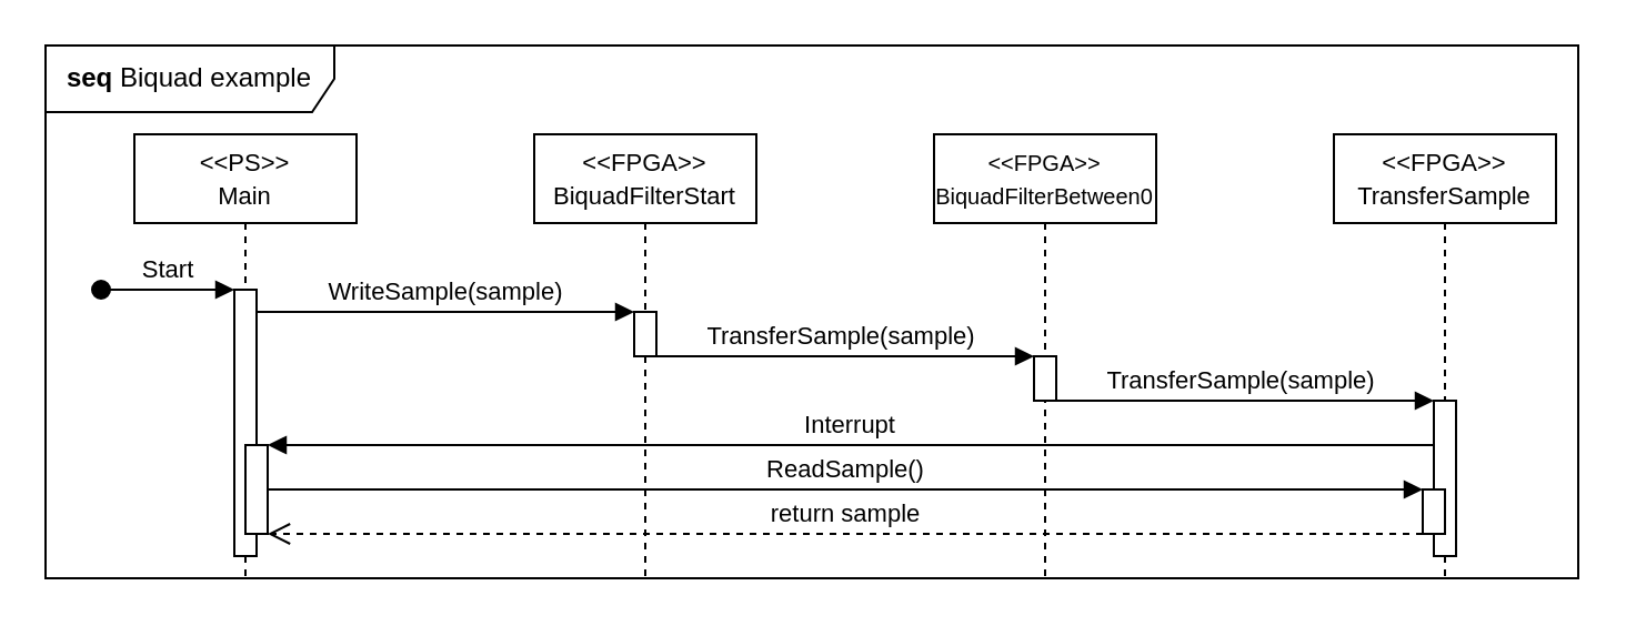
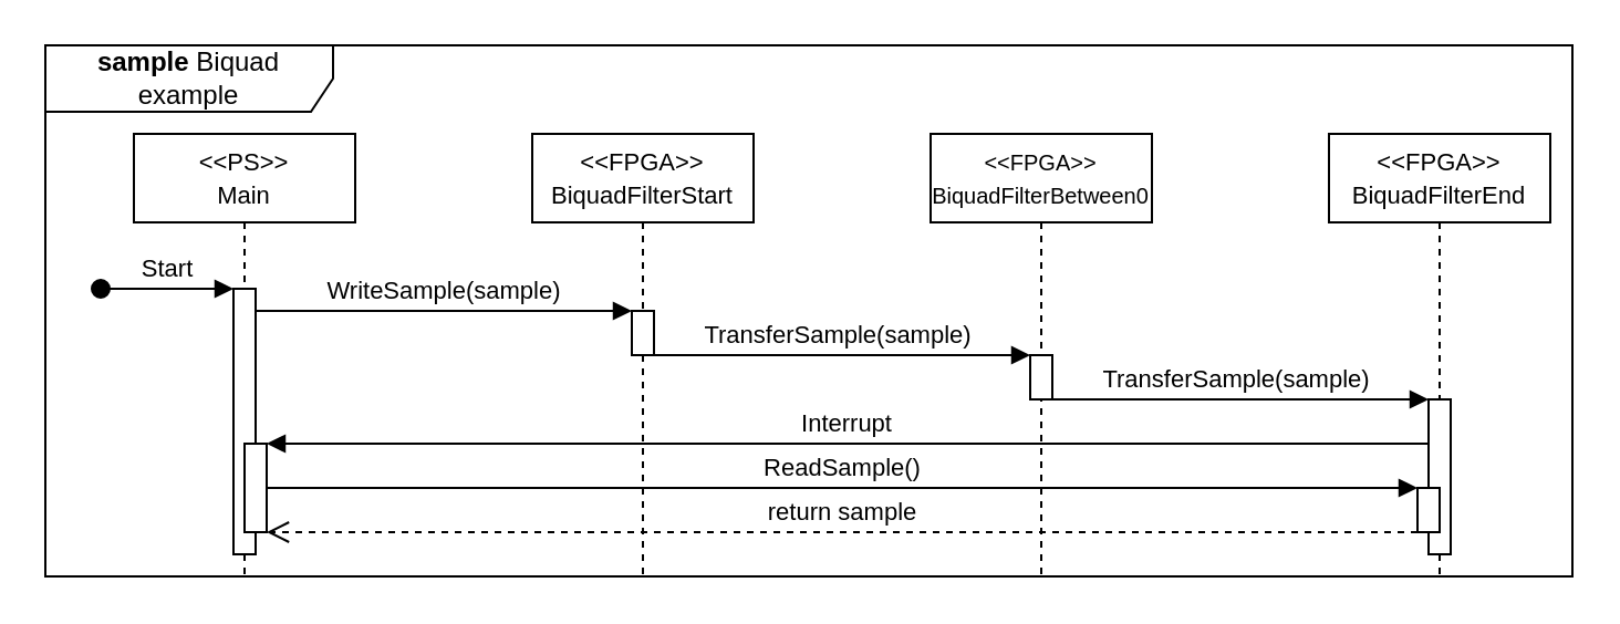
- <mxCell id="2" value="&lt;b&gt;seq &lt;/b&gt;Biquad example" style="shape=umlFrame;whiteSpace=wrap;html=1;pointerEvents=0;width=130;height=30;" vertex="1" parent="1"><mxGeometry width="690" height="240" as="geometry" x="20" y="20" /></mxCell>
+ <mxCell id="2" value="&lt;b&gt;sample &lt;/b&gt;Biquad example" style="shape=umlFrame;whiteSpace=wrap;html=1;pointerEvents=0;width=130;height=30;" vertex="1" parent="1"><mxGeometry width="690" height="240" as="geometry" x="20" y="20" /></mxCell>
- <mxCell id="12" value="&lt;font style=&quot;font-size: 11px;&quot;&gt;&amp;lt;&amp;lt;FPGA&amp;gt;&amp;gt;&lt;br&gt;TransferSample&lt;/font&gt;" style="shape=umlLifeline;perimeter=lifelinePerimeter;whiteSpace=wrap;html=1;container=0;dropTarget=0;collapsible=0;recursiveResize=0;outlineConnect=0;portConstraint=eastwest;newEdgeStyle={&quot;edgeStyle&quot;:&quot;elbowEdgeStyle&quot;,&quot;elbow&quot;:&quot;vertical&quot;,&quot;curved&quot;:0,&quot;rounded&quot;:0};" vertex="1" parent="1"><mxGeometry x="600" y="60" width="100" height="200" as="geometry" /></mxCell>
+ <mxCell id="12" value="&lt;font style=&quot;font-size: 11px;&quot;&gt;&amp;lt;&amp;lt;FPGA&amp;gt;&amp;gt;&lt;br&gt;BiquadFilterEnd&lt;/font&gt;" style="shape=umlLifeline;perimeter=lifelinePerimeter;whiteSpace=wrap;html=1;container=0;dropTarget=0;collapsible=0;recursiveResize=0;outlineConnect=0;portConstraint=eastwest;newEdgeStyle={&quot;edgeStyle&quot;:&quot;elbowEdgeStyle&quot;,&quot;elbow&quot;:&quot;vertical&quot;,&quot;curved&quot;:0,&quot;rounded&quot;:0};" vertex="1" parent="1"><mxGeometry x="600" y="60" width="100" height="200" as="geometry" /></mxCell>
